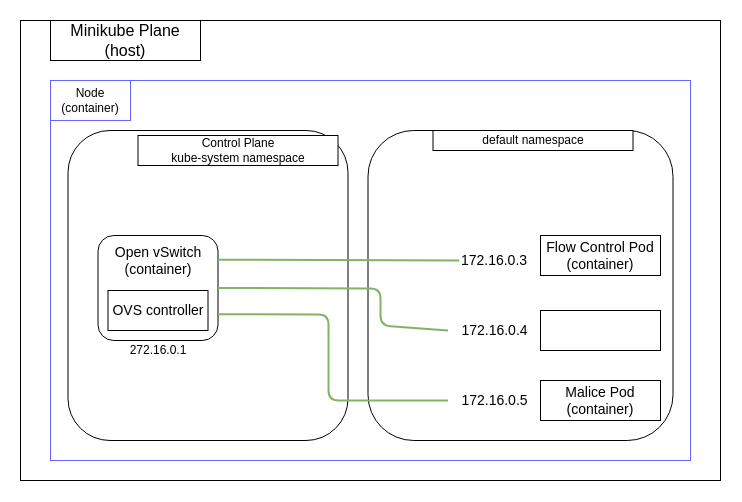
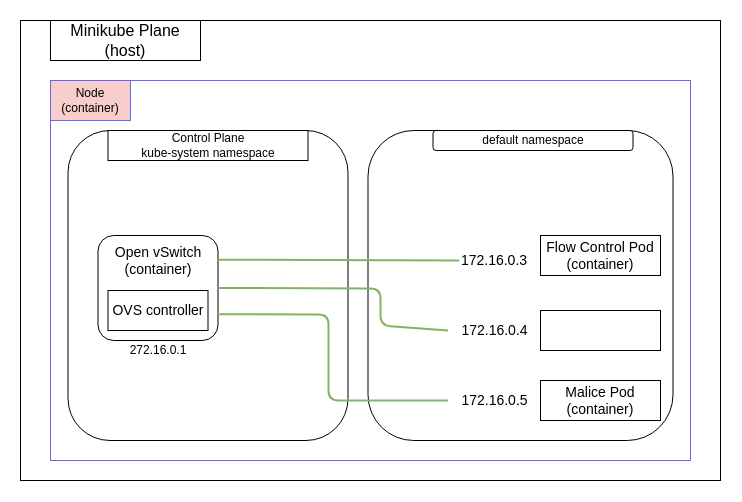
- <mxCell id="5" value="Node&lt;br&gt;(container)" style="rounded=0;whiteSpace=wrap;html=1;strokeColor=#6666FF;" parent="1" vertex="1"><mxGeometry x="50" y="80" width="80" height="40" as="geometry" /></mxCell>
+ <mxCell id="5" value="Node&lt;br&gt;(container)" style="rounded=0;whiteSpace=wrap;html=1;strokeColor=#6666FF;fillColor=#f8cecc;" parent="1" vertex="1"><mxGeometry x="50" y="80" width="80" height="40" as="geometry" /></mxCell>
- <mxCell id="13" value="default namespace" style="rounded=0;whiteSpace=wrap;html=1;" parent="6" vertex="1"><mxGeometry x="365" width="200" height="20" as="geometry" /></mxCell>
+ <mxCell id="13" value="default namespace" style="whiteSpace=wrap;html=1;rounded=1;" parent="6" vertex="1"><mxGeometry x="365" width="200" height="20" as="geometry" /></mxCell>
- <mxCell id="8" value="Control Plane&lt;br&gt;kube-system namespace" style="rounded=0;whiteSpace=wrap;html=1;" parent="6" vertex="1"><mxGeometry x="70" y="5" width="200" height="30" as="geometry" /></mxCell>
+ <mxCell id="8" value="Control Plane&lt;br&gt;kube-system namespace" style="rounded=0;whiteSpace=wrap;html=1;" parent="6" vertex="1"><mxGeometry x="40" width="200" height="30" as="geometry" /></mxCell>
